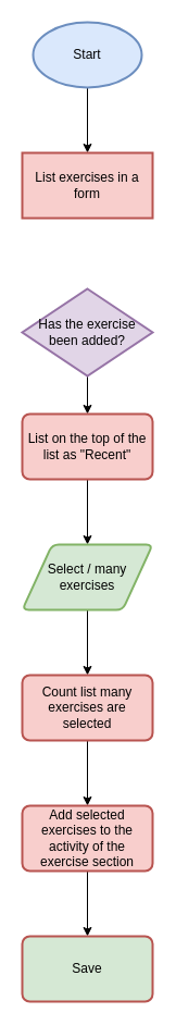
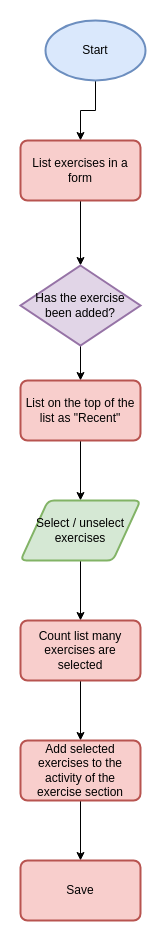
- <mxCell id="3" value="Start" style="strokeWidth=2;html=1;shape=mxgraph.flowchart.start_1;whiteSpace=wrap;fillColor=#dae8fc;strokeColor=#6c8ebf;" vertex="1" parent="1"><mxGeometry x="30" y="20" width="100" height="60" as="geometry" /></mxCell>
+ <mxCell id="3" value="Start" style="strokeWidth=2;html=1;shape=mxgraph.flowchart.start_1;whiteSpace=wrap;fillColor=#dae8fc;strokeColor=#6c8ebf;" vertex="1" parent="1"><mxGeometry x="45" y="20" width="100" height="60" as="geometry" /></mxCell>
- <mxCell id="5" value="List exercises in a form" style="whiteSpace=wrap;html=1;absoluteArcSize=1;arcSize=14;strokeWidth=2;fillColor=#f8cecc;strokeColor=#b85450;rounded=0;" vertex="1" parent="1"><mxGeometry x="20" y="140" width="120" height="60" as="geometry" /></mxCell>
+ <mxCell id="5" value="List exercises in a form" style="rounded=1;whiteSpace=wrap;html=1;absoluteArcSize=1;arcSize=14;strokeWidth=2;fillColor=#f8cecc;strokeColor=#b85450;" vertex="1" parent="1"><mxGeometry x="20" y="140" width="120" height="60" as="geometry" /></mxCell>
+ <mxCell id="4" value="" style="edgeStyle=orthogonalEdgeStyle;rounded=0;orthogonalLoop=1;jettySize=auto;html=1;" edge="1" parent="1" source="5" target="7"><mxGeometry relative="1" as="geometry" /></mxCell>
- <mxCell id="11" value="Select / many exercises" style="shape=parallelogram;html=1;strokeWidth=2;perimeter=parallelogramPerimeter;whiteSpace=wrap;rounded=1;arcSize=12;size=0.23;fillColor=#d5e8d4;strokeColor=#82b366;" vertex="1" parent="1"><mxGeometry x="20" y="500" width="120" height="60" as="geometry" /></mxCell>
+ <mxCell id="11" value="Select / unselect exercises" style="shape=parallelogram;html=1;strokeWidth=2;perimeter=parallelogramPerimeter;whiteSpace=wrap;rounded=1;arcSize=12;size=0.23;fillColor=#d5e8d4;strokeColor=#82b366;" vertex="1" parent="1"><mxGeometry x="20" y="500" width="120" height="60" as="geometry" /></mxCell>
- <mxCell id="16" value="Save" style="rounded=1;whiteSpace=wrap;html=1;absoluteArcSize=1;arcSize=14;strokeWidth=2;fillColor=#d5e8d4;strokeColor=#b85450;" vertex="1" parent="1"><mxGeometry x="20" y="860" width="120" height="60" as="geometry" /></mxCell>
+ <mxCell id="16" value="Save" style="rounded=1;whiteSpace=wrap;html=1;absoluteArcSize=1;arcSize=14;strokeWidth=2;fillColor=#f8cecc;strokeColor=#b85450;" vertex="1" parent="1"><mxGeometry x="20" y="860" width="120" height="60" as="geometry" /></mxCell>
